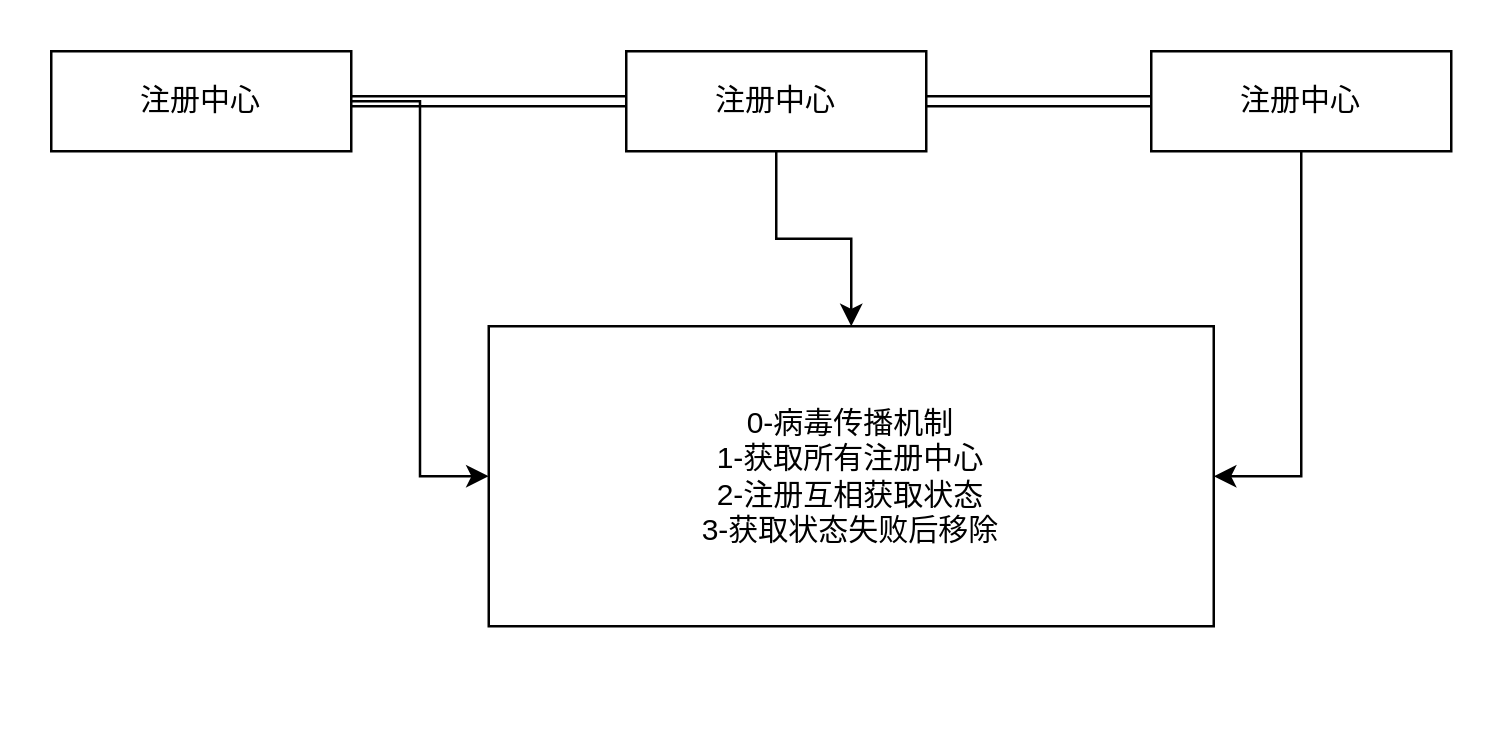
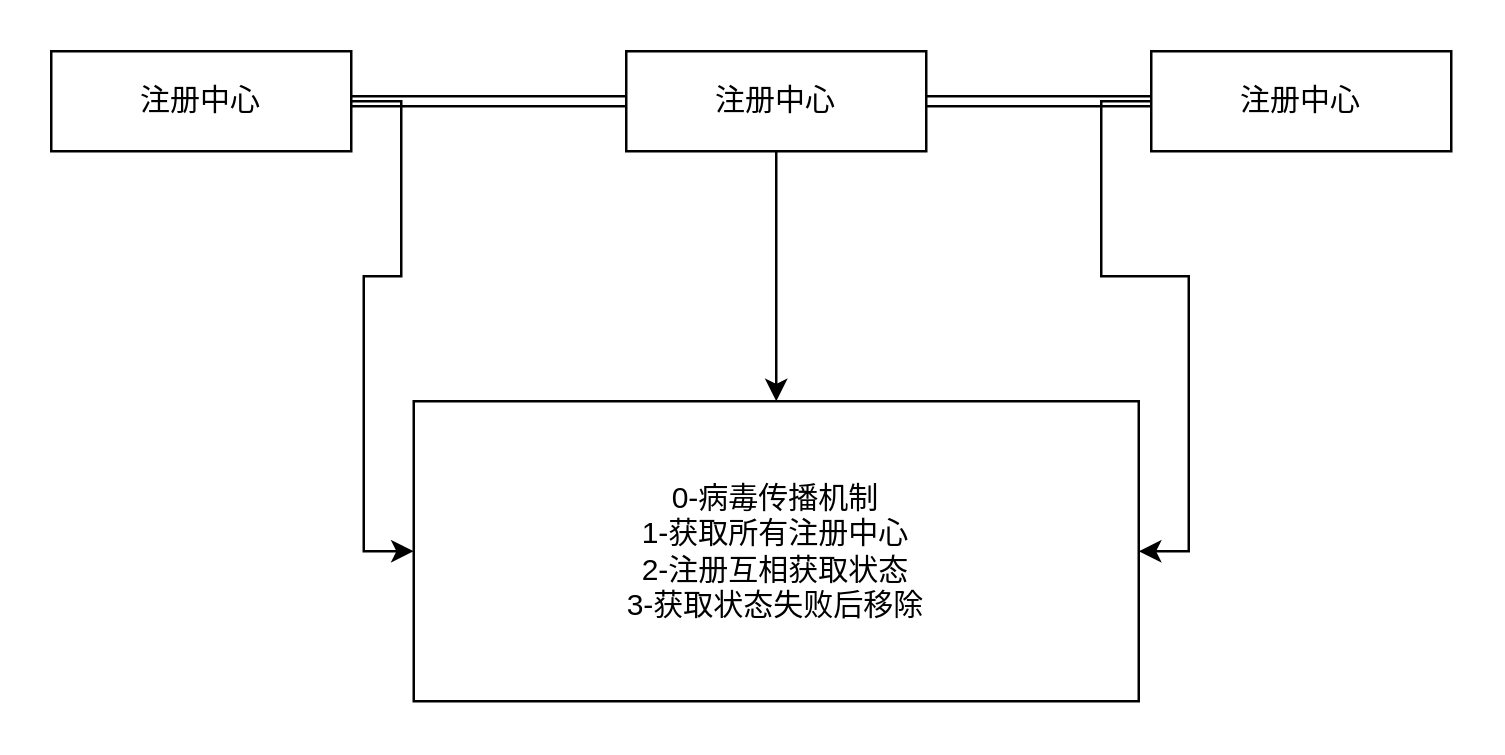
- <mxCell id="10" value="&lt;span&gt;0-病毒传播机制&lt;br&gt;1-获取所有注册中心&lt;/span&gt;&lt;br&gt;&lt;span&gt;2-注册互相获取状态&lt;/span&gt;&lt;br&gt;&lt;span&gt;3-获取状态失败后移除&lt;/span&gt;" style="whiteSpace=wrap;html=1;align=center;" vertex="1" parent="1"><mxGeometry x="195" y="130" width="290" height="120" as="geometry" /></mxCell>
+ <mxCell id="10" value="&lt;span&gt;0-病毒传播机制&lt;br&gt;1-获取所有注册中心&lt;/span&gt;&lt;br&gt;&lt;span&gt;2-注册互相获取状态&lt;/span&gt;&lt;br&gt;&lt;span&gt;3-获取状态失败后移除&lt;/span&gt;" style="whiteSpace=wrap;html=1;align=center;" vertex="1" parent="1"><mxGeometry x="165" y="160" width="290" height="120" as="geometry" /></mxCell>
